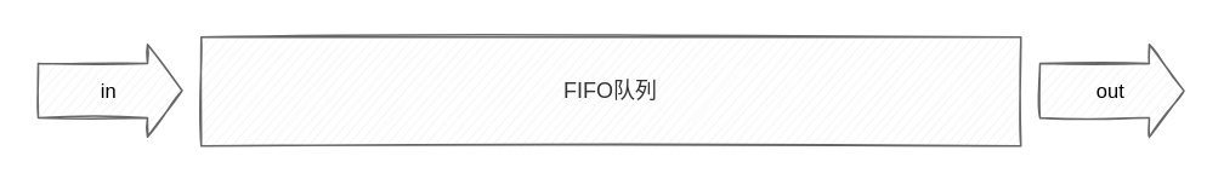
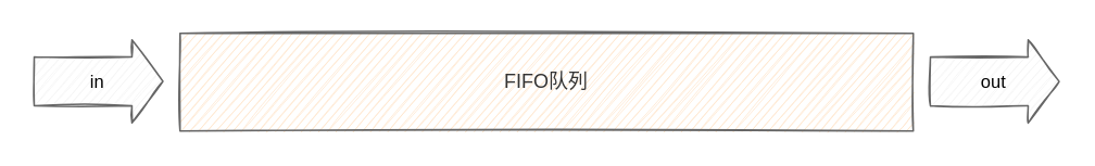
- <mxCell id="2" value="FIFO队列" style="whiteSpace=wrap;html=1;sketch=1;fillColor=#f5f5f5;strokeColor=#666666;fontColor=#333333;" parent="1" vertex="1"><mxGeometry x="110" y="20" width="450" height="60" as="geometry" /></mxCell>
+ <mxCell id="2" value="FIFO队列" style="whiteSpace=wrap;html=1;sketch=1;fillColor=#ffe6cc;strokeColor=#666666;fontColor=#333333;" parent="1" vertex="1"><mxGeometry x="110" y="20" width="450" height="60" as="geometry" /></mxCell>
